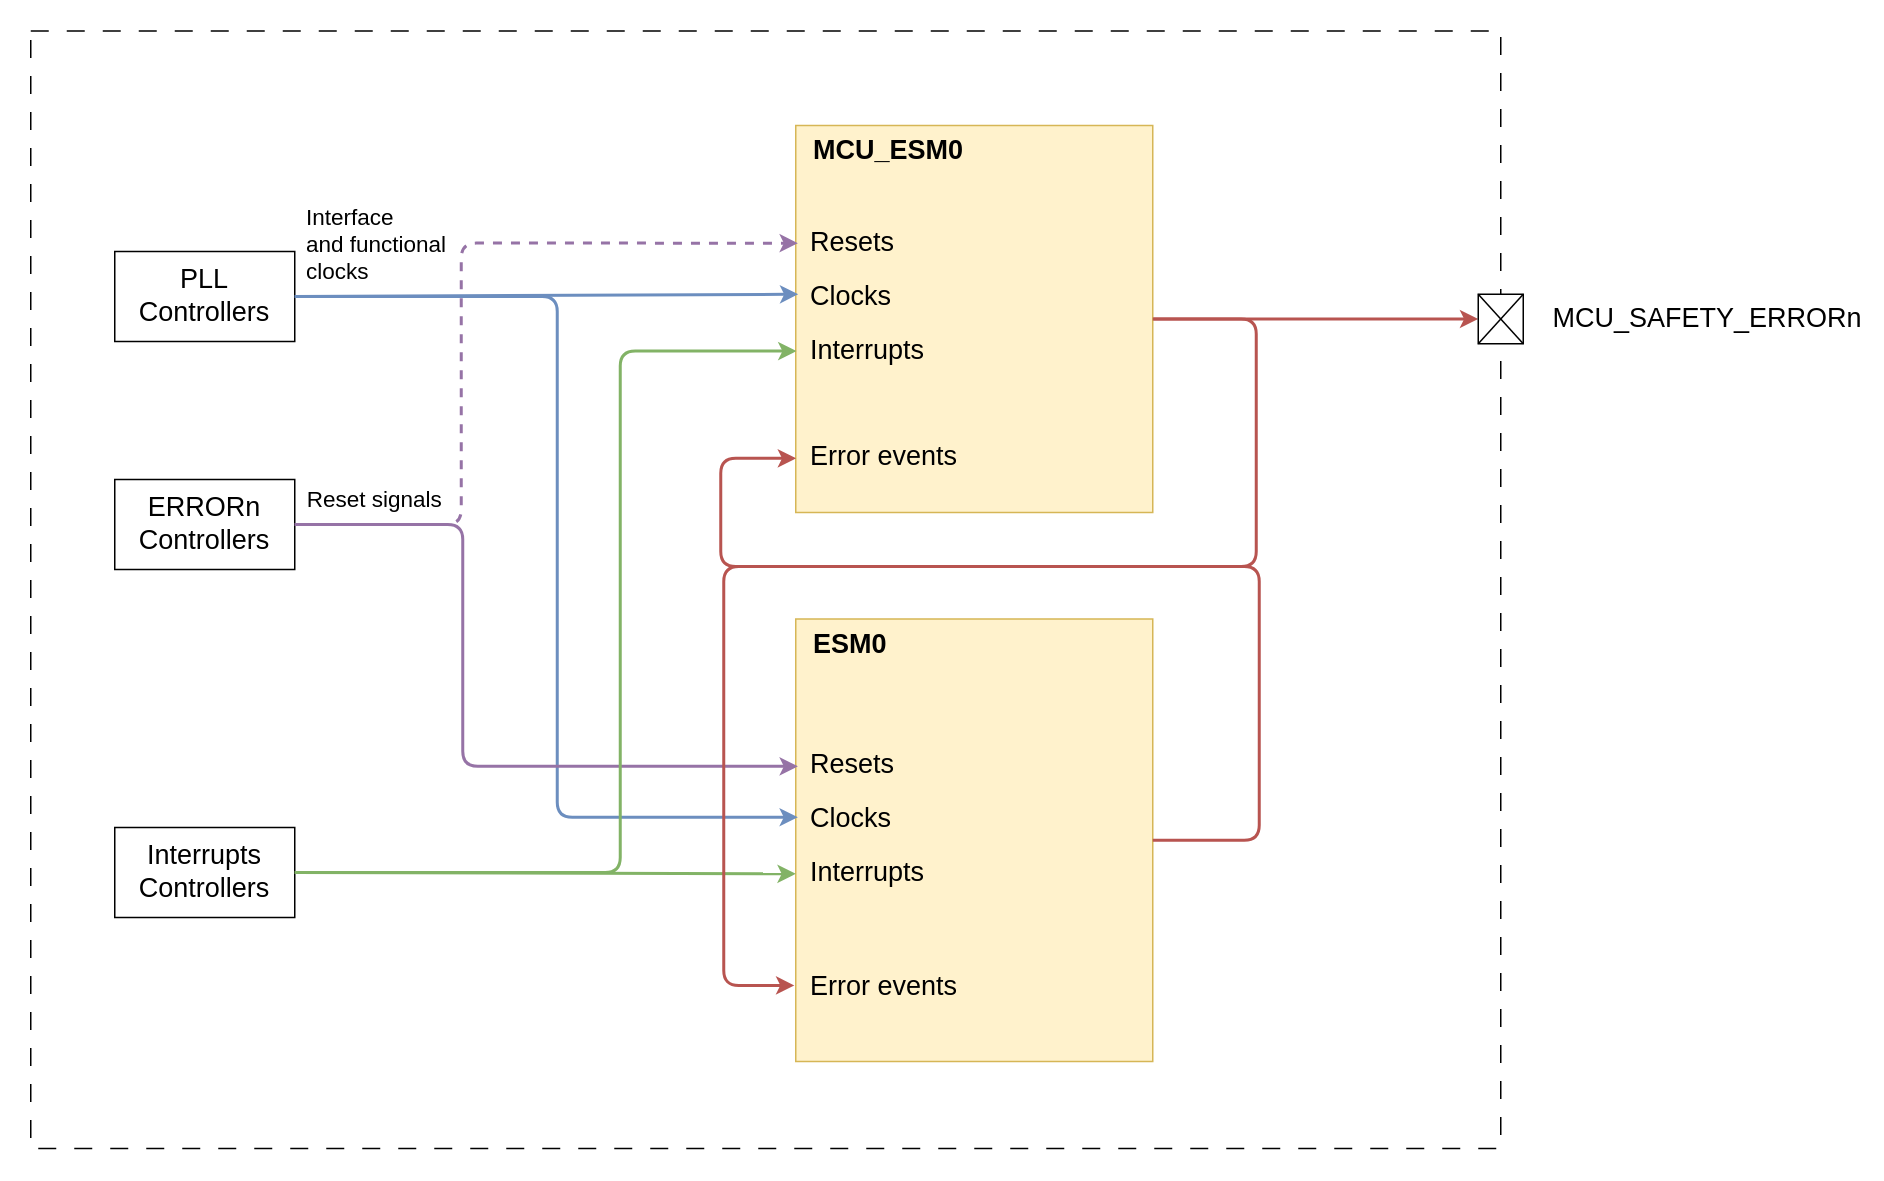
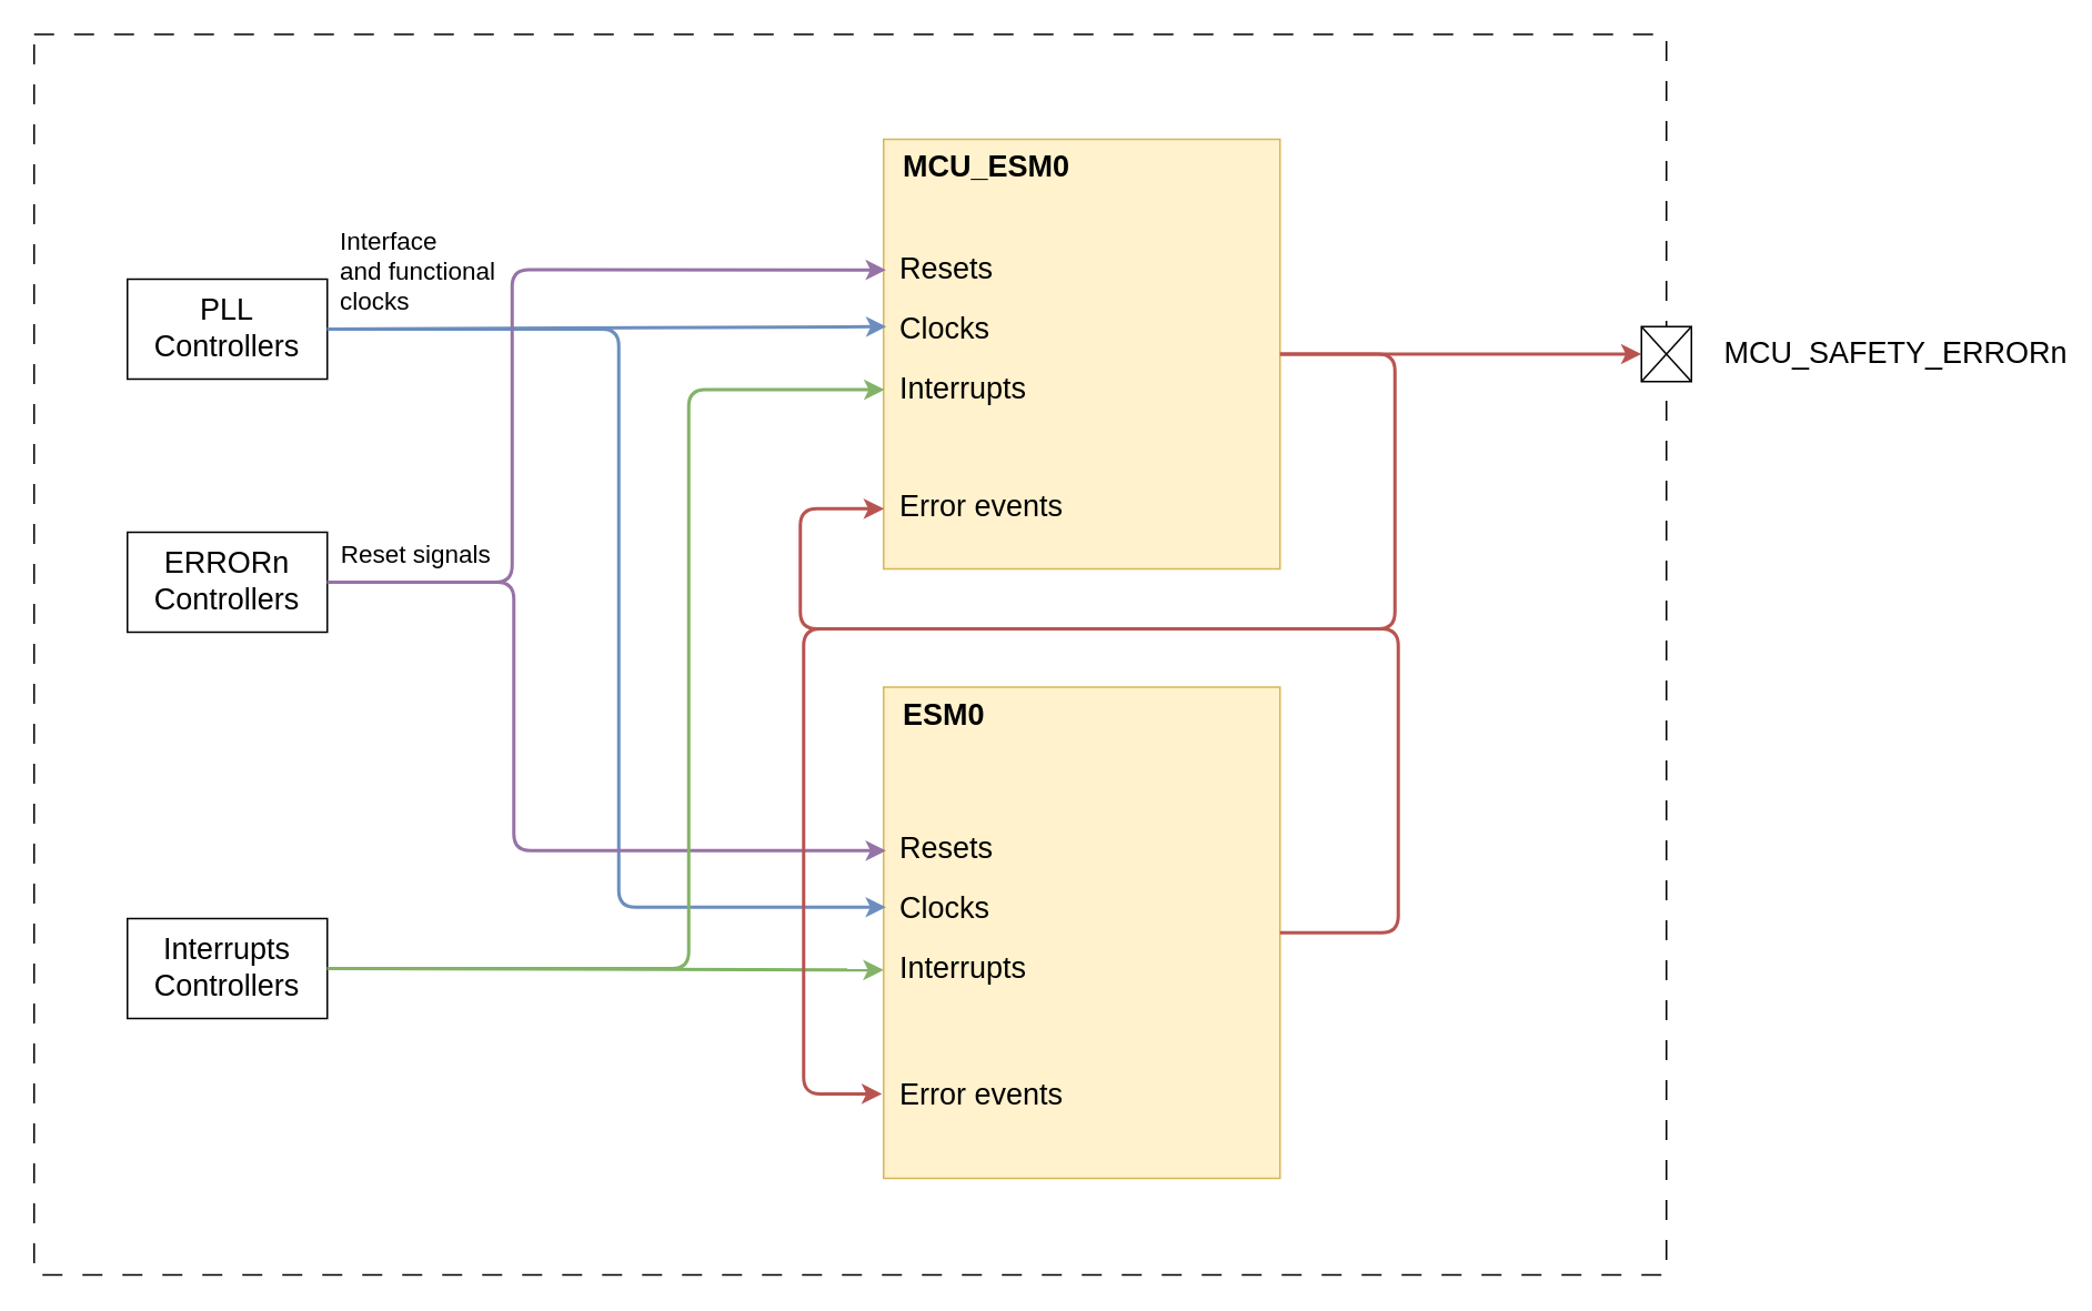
- <mxCell id="20" style="edgeStyle=orthogonalEdgeStyle;html=1;exitX=1;exitY=0.5;exitDx=0;exitDy=0;entryX=0.006;entryY=0.304;entryDx=0;entryDy=0;entryPerimeter=0;fillColor=#e1d5e7;strokeColor=#9673a6;fontSize=18;strokeWidth=2;dashed=1;" edge="1" parent="1" source="4" target="7"><mxGeometry relative="1" as="geometry"><Array as="points"><mxPoint x="307" y="349" /><mxPoint x="307" y="161" /></Array></mxGeometry></mxCell>
+ <mxCell id="20" style="edgeStyle=orthogonalEdgeStyle;html=1;exitX=1;exitY=0.5;exitDx=0;exitDy=0;entryX=0.006;entryY=0.304;entryDx=0;entryDy=0;entryPerimeter=0;fillColor=#e1d5e7;strokeColor=#9673a6;fontSize=18;strokeWidth=2;" edge="1" parent="1" source="4" target="7"><mxGeometry relative="1" as="geometry"><Array as="points"><mxPoint x="307" y="349" /><mxPoint x="307" y="161" /></Array></mxGeometry></mxCell>
